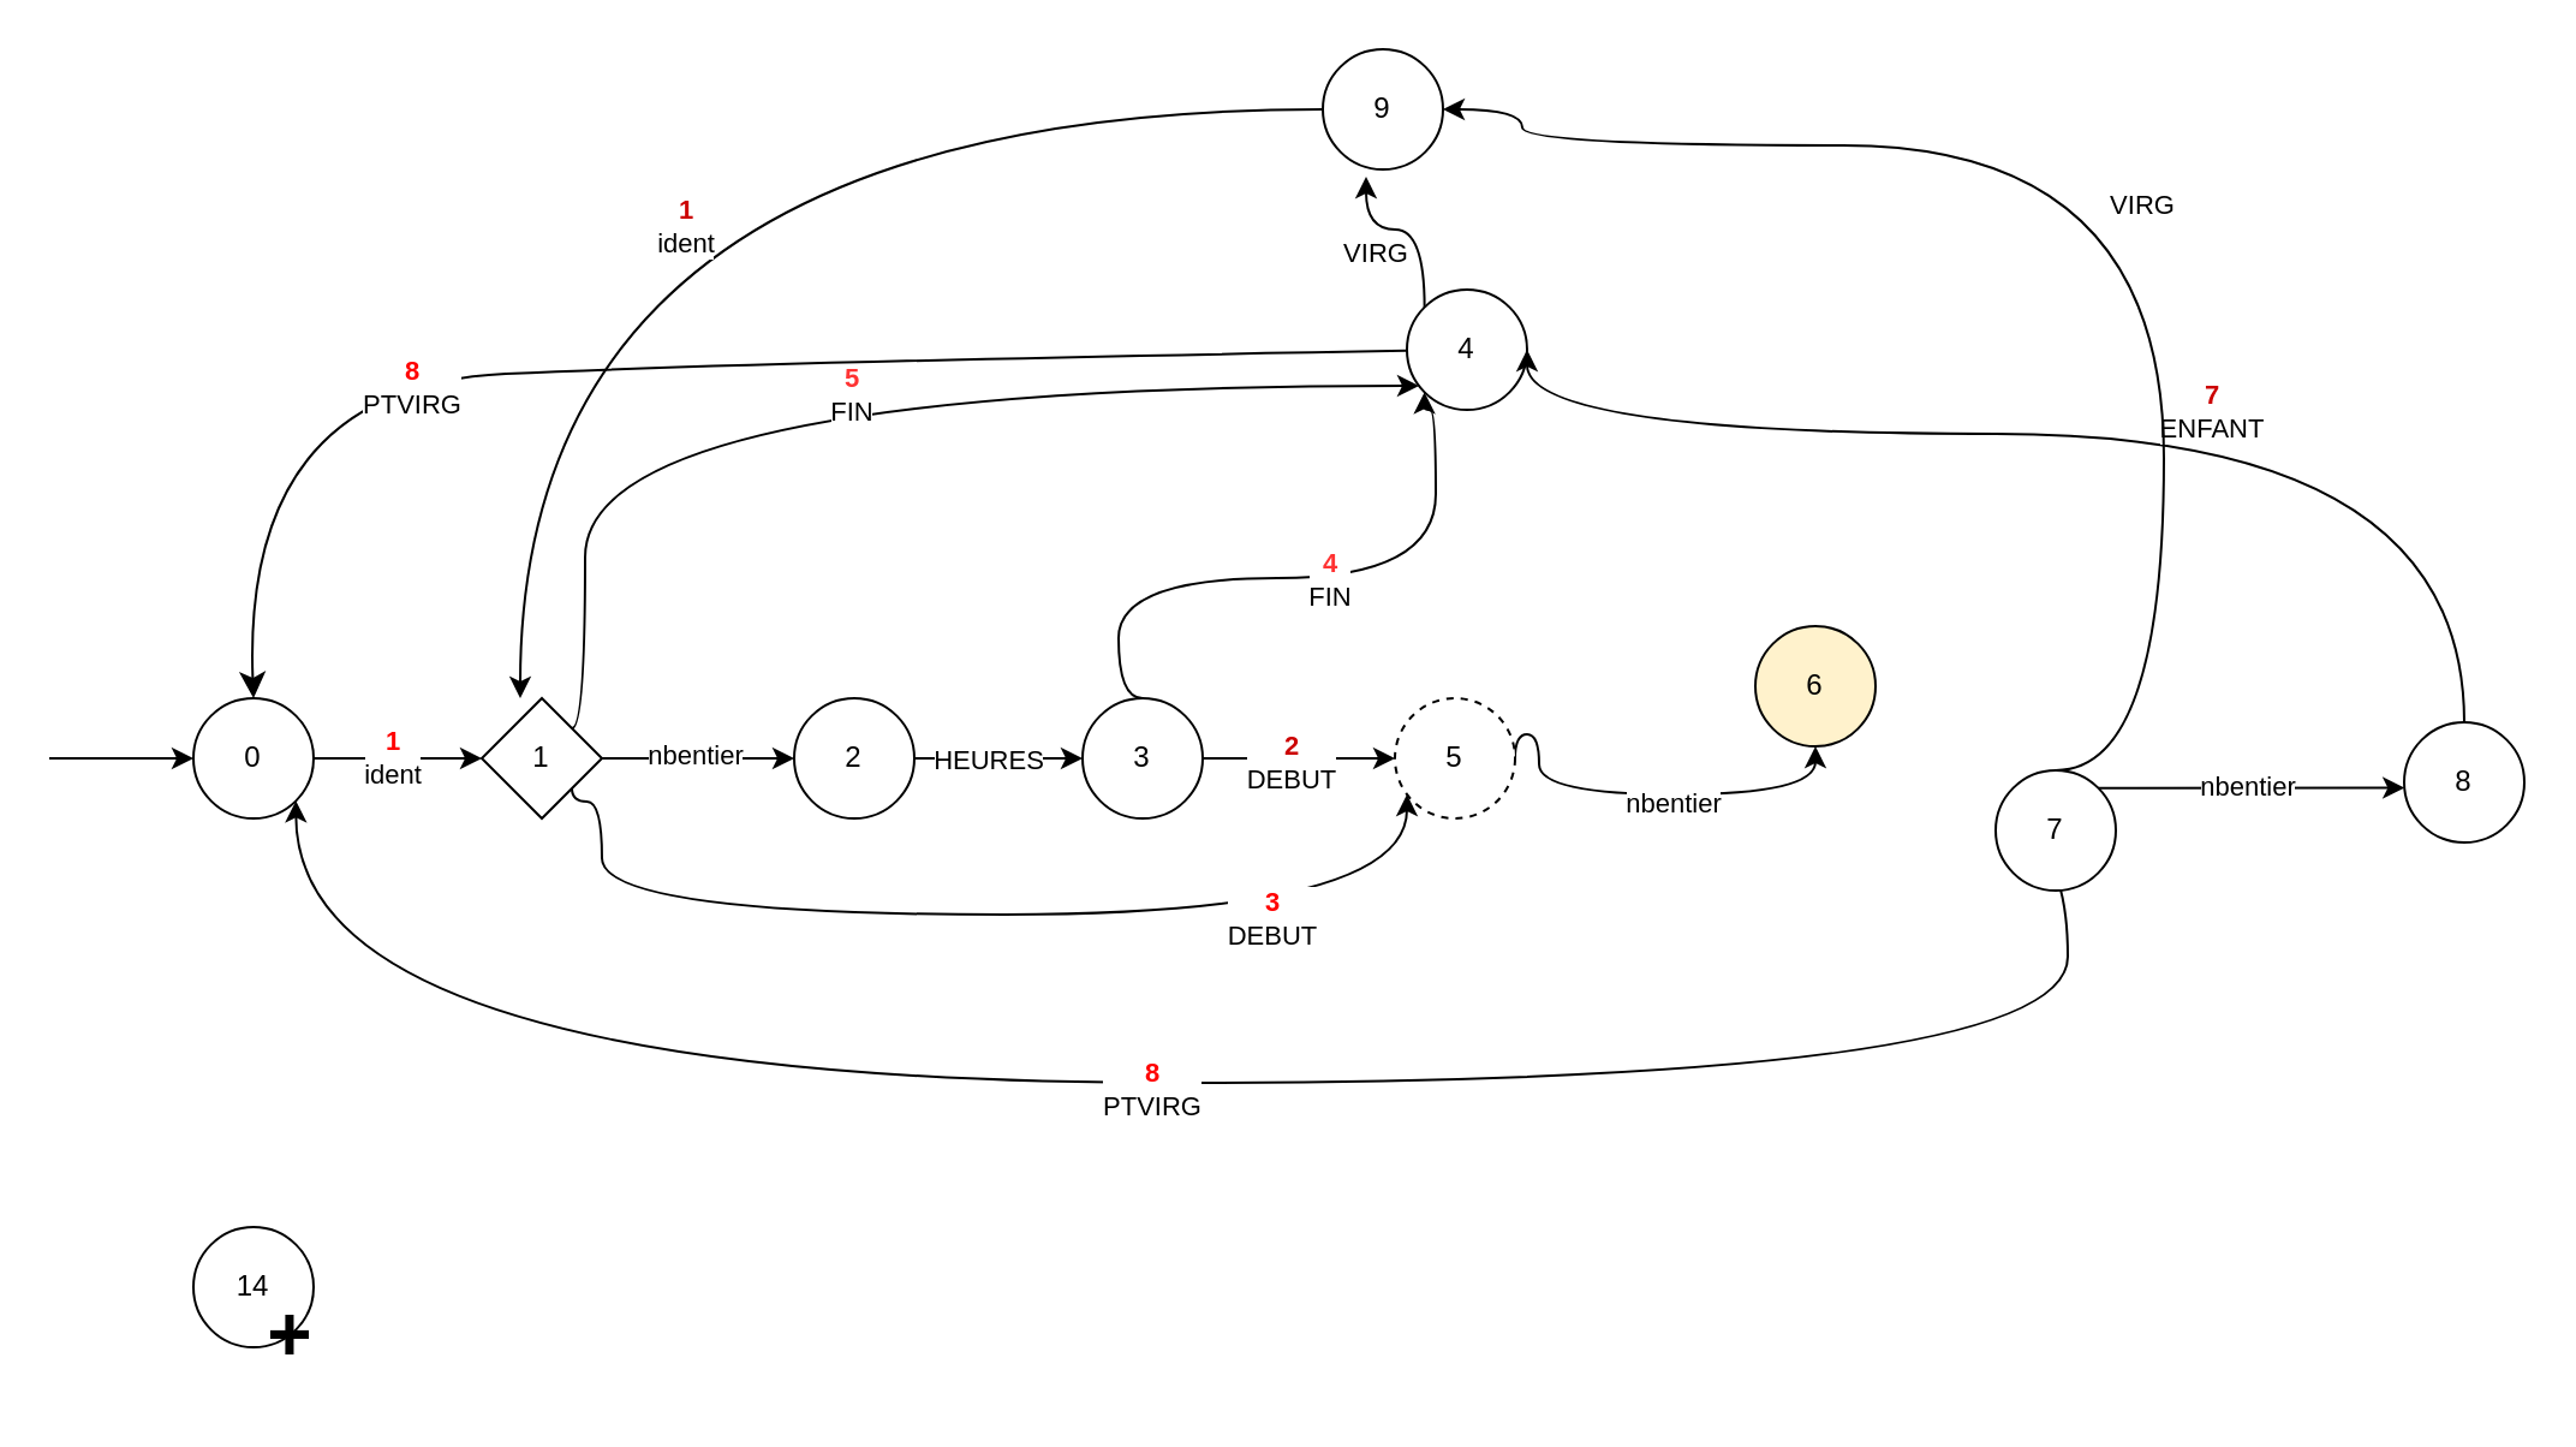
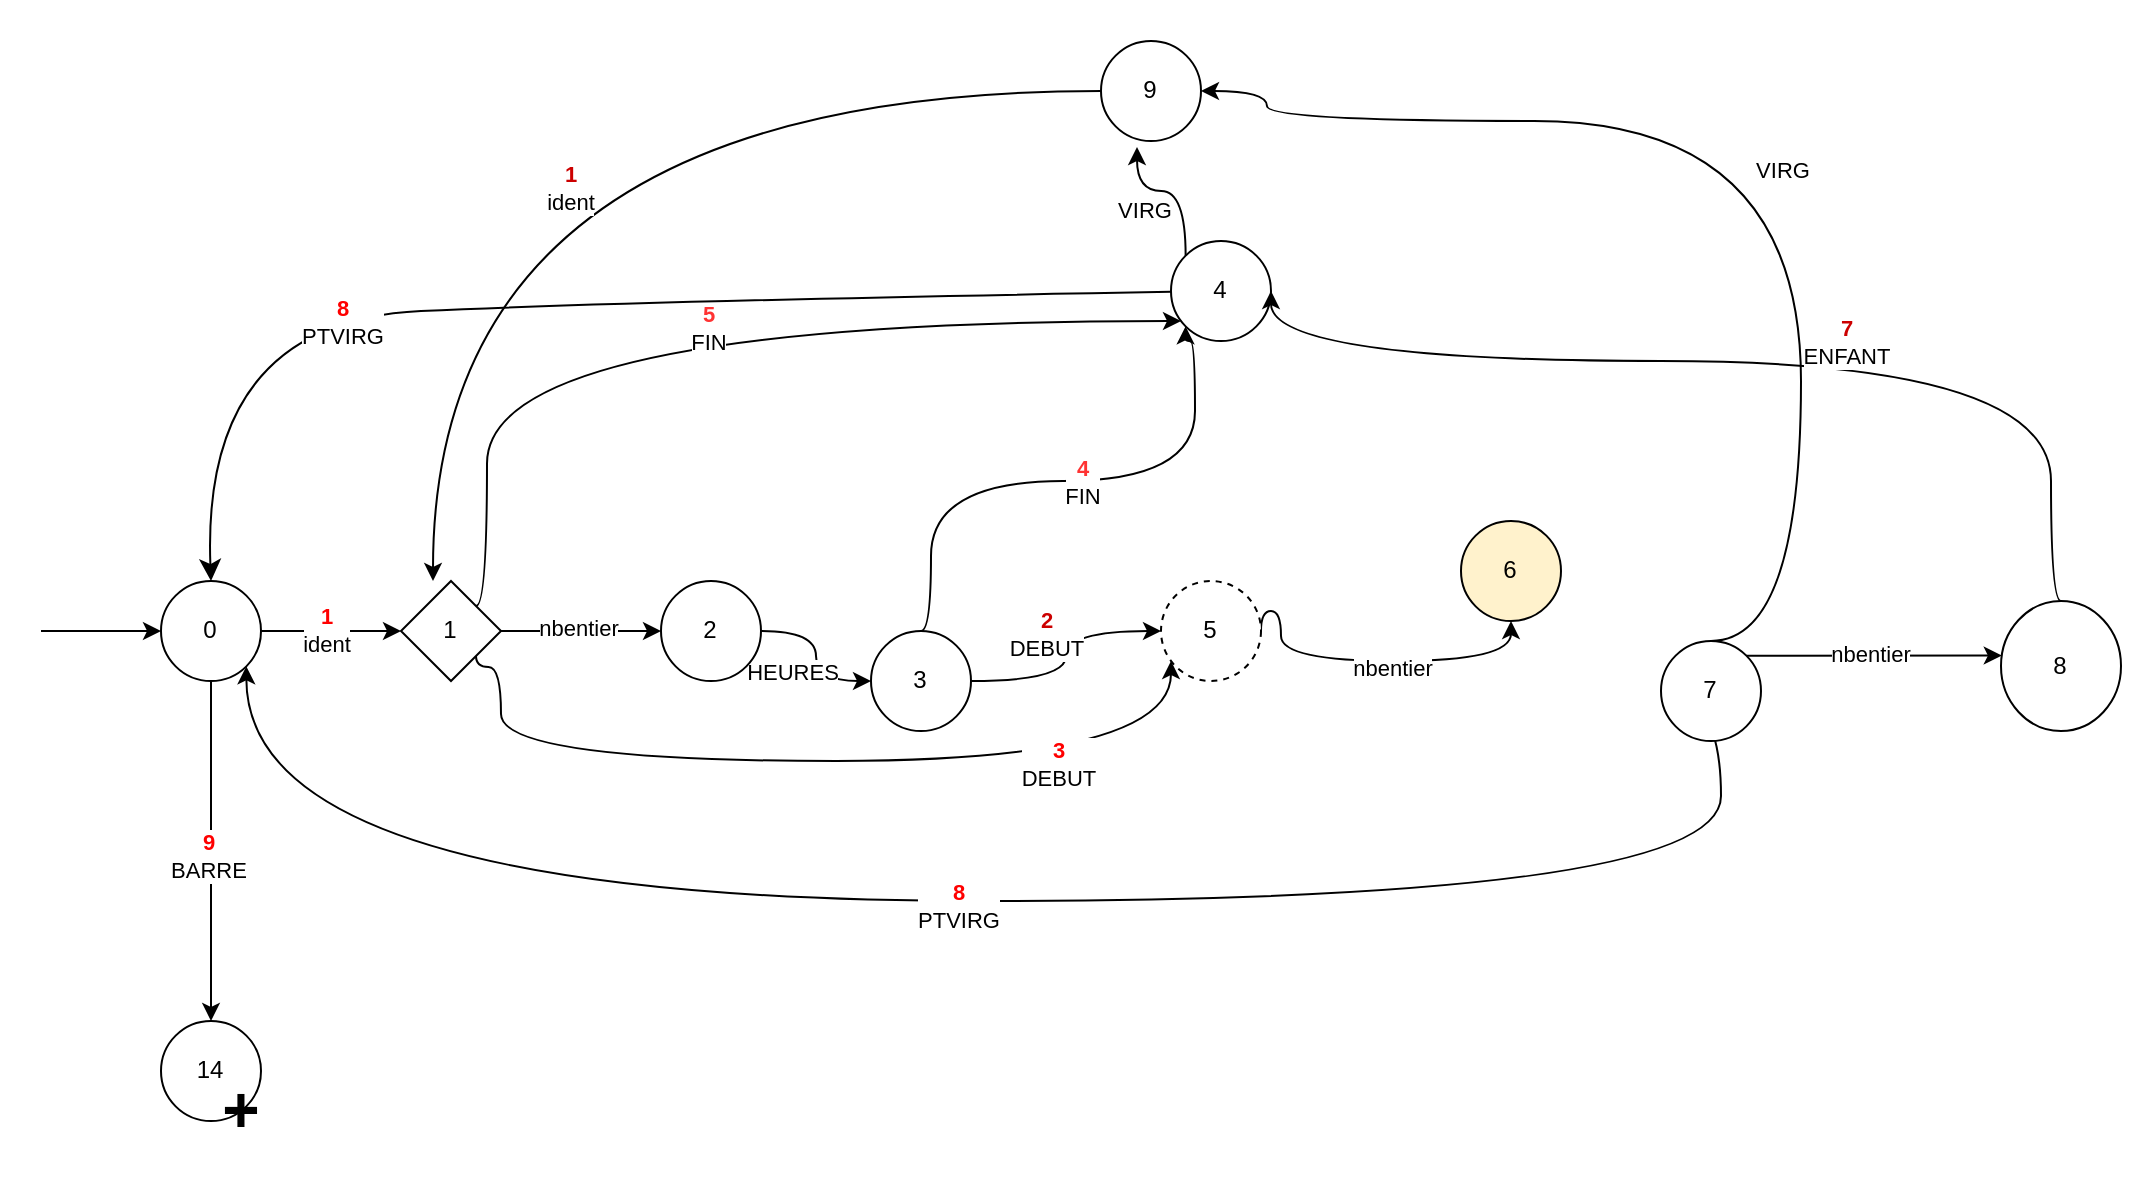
- <mxCell id="25" value="3" style="ellipse;whiteSpace=wrap;html=1;aspect=fixed;" parent="1" vertex="1"><mxGeometry x="450" y="290" width="50" height="50" as="geometry" /></mxCell>
+ <mxCell id="25" value="3" style="ellipse;whiteSpace=wrap;html=1;aspect=fixed;" parent="1" vertex="1"><mxGeometry x="435" y="315" width="50" height="50" as="geometry" /></mxCell>
- <mxCell id="18" value="&lt;div&gt;8&lt;/div&gt;" style="ellipse;whiteSpace=wrap;html=1;aspect=fixed;" parent="1" vertex="1"><mxGeometry x="1000" y="300" width="50" height="50" as="geometry" /></mxCell>
+ <mxCell id="18" value="&lt;div&gt;8&lt;/div&gt;" style="ellipse;whiteSpace=wrap;html=1;aspect=fixed;" parent="1" vertex="1"><mxGeometry x="1000" y="300" width="60" height="65" as="geometry" /></mxCell>
+ <mxCell id="4" style="edgeStyle=orthogonalEdgeStyle;rounded=0;orthogonalLoop=1;jettySize=auto;html=1;exitX=0.5;exitY=1;exitDx=0;exitDy=0;curved=1;" parent="1" source="6" target="14" edge="1"><mxGeometry relative="1" as="geometry" /></mxCell>
+ <mxCell id="5" value="&lt;font color=&quot;#FF0000&quot;&gt;&lt;b&gt;9&lt;/b&gt;&lt;/font&gt;&lt;br&gt;&lt;div&gt;BARRE&lt;/div&gt;" style="edgeLabel;html=1;align=center;verticalAlign=middle;resizable=0;points=[];" parent="4" vertex="1" connectable="0"><mxGeometry x="0.022" y="-4" relative="1" as="geometry"><mxPoint x="2" as="offset" /></mxGeometry></mxCell>
